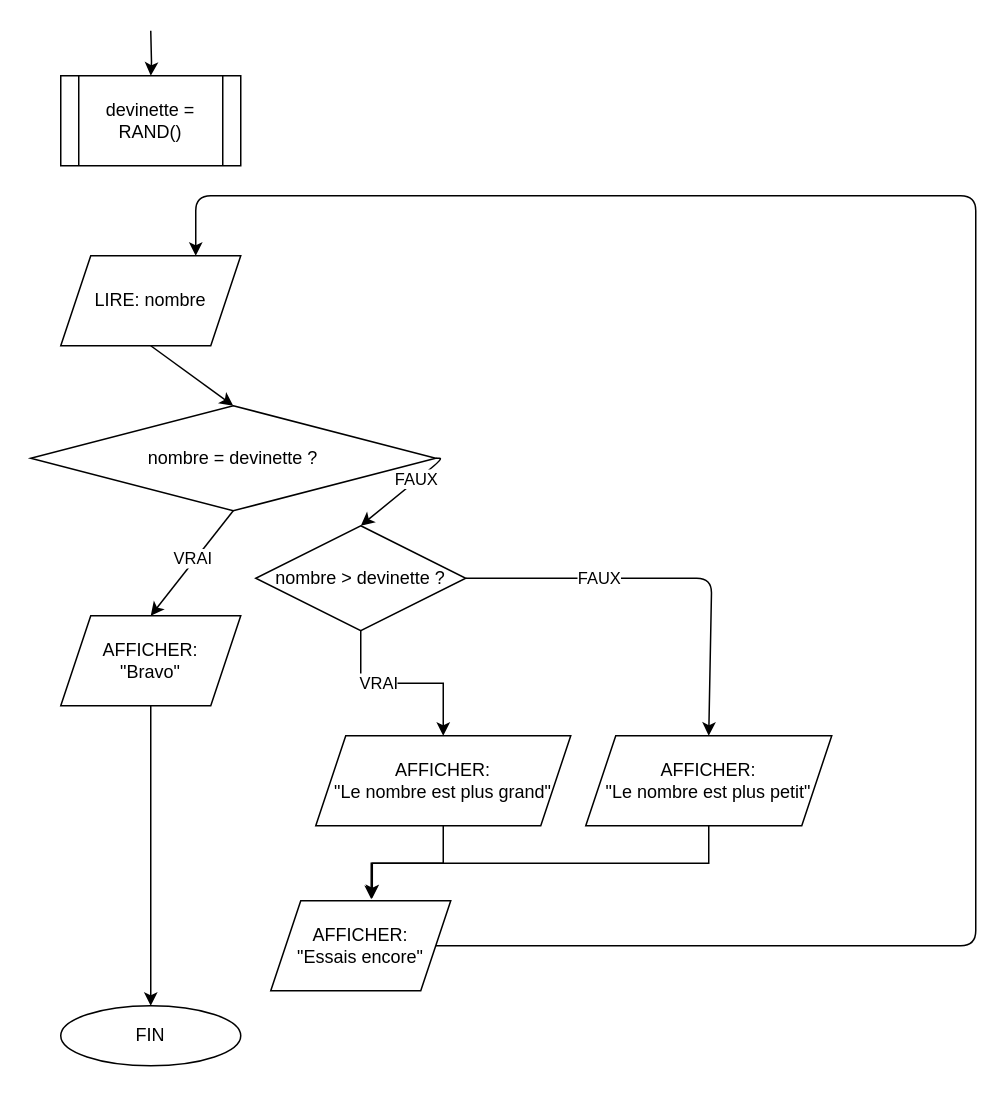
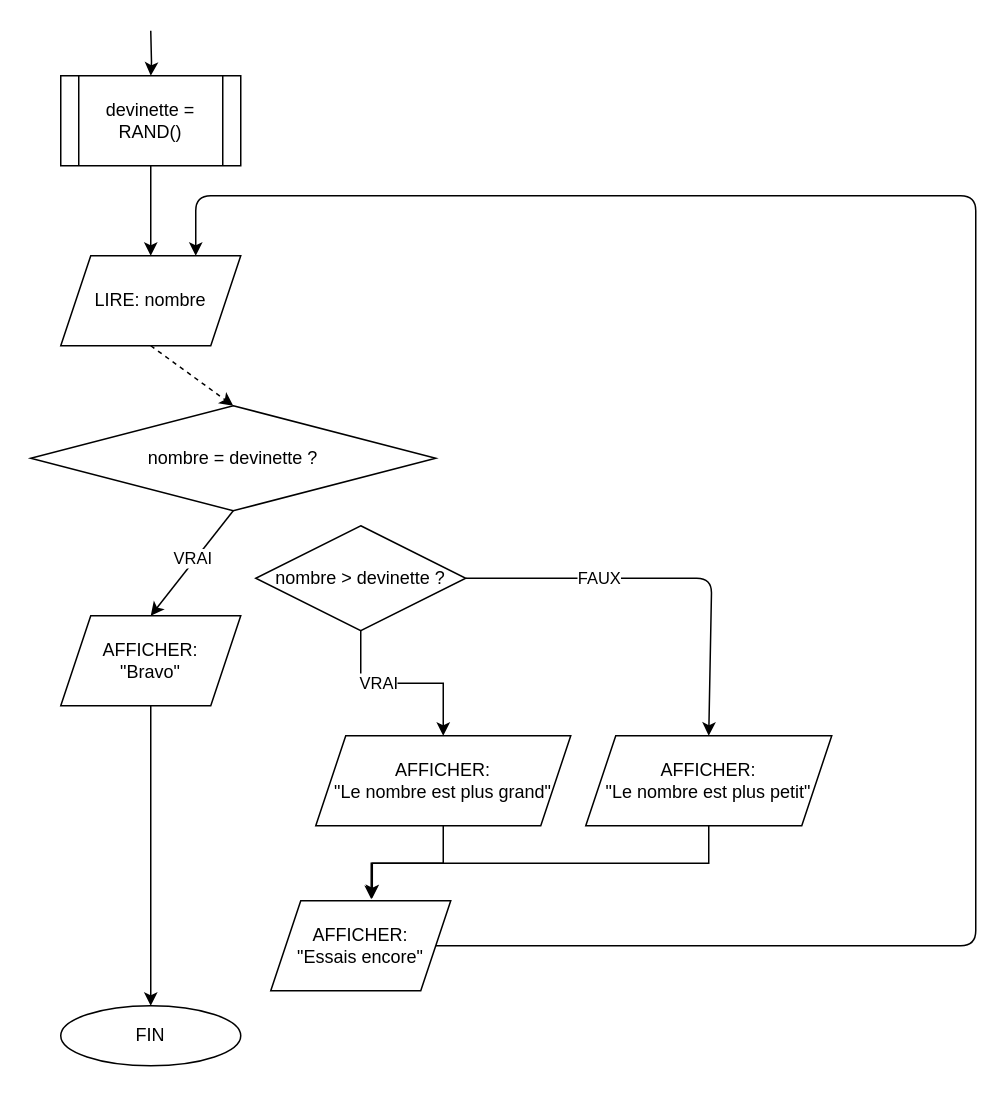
+ <mxCell id="3" style="edgeStyle=none;html=1;exitX=0.5;exitY=1;exitDx=0;exitDy=0;entryX=0.5;entryY=0;entryDx=0;entryDy=0;" edge="1" parent="1" source="4" target="6"><mxGeometry relative="1" as="geometry" /></mxCell>
- <mxCell id="5" style="edgeStyle=none;html=1;exitX=0.5;exitY=1;exitDx=0;exitDy=0;entryX=0.5;entryY=0;entryDx=0;entryDy=0;" edge="1" parent="1" source="6" target="11"><mxGeometry relative="1" as="geometry" /></mxCell>
+ <mxCell id="5" style="edgeStyle=none;html=1;exitX=0.5;exitY=1;exitDx=0;exitDy=0;entryX=0.5;entryY=0;entryDx=0;entryDy=0;dashed=1;" edge="1" parent="1" source="6" target="11"><mxGeometry relative="1" as="geometry" /></mxCell>
- <mxCell id="9" style="edgeStyle=none;html=1;exitX=1;exitY=0.5;exitDx=0;exitDy=0;entryX=0.5;entryY=0;entryDx=0;entryDy=0;" edge="1" parent="1" source="11" target="18"><mxGeometry relative="1" as="geometry"><Array as="points"><mxPoint x="295" y="305" /></Array><mxPoint x="270" y="350" as="targetPoint" /></mxGeometry></mxCell>
- <mxCell id="10" value="FAUX" style="edgeLabel;html=1;align=center;verticalAlign=middle;resizable=0;points=[];" vertex="1" connectable="0" parent="9"><mxGeometry x="-0.273" y="-1" relative="1" as="geometry"><mxPoint as="offset" /></mxGeometry></mxCell>
